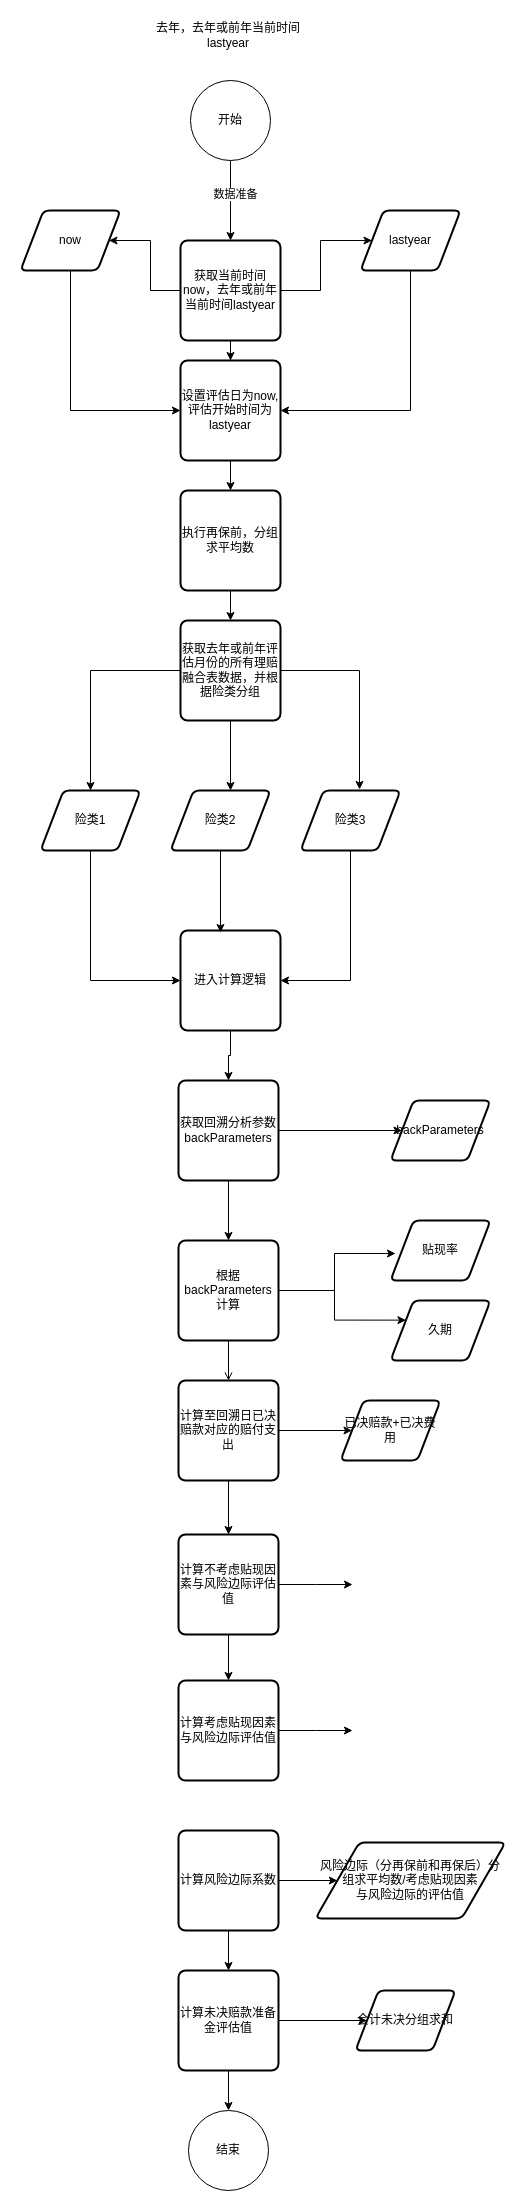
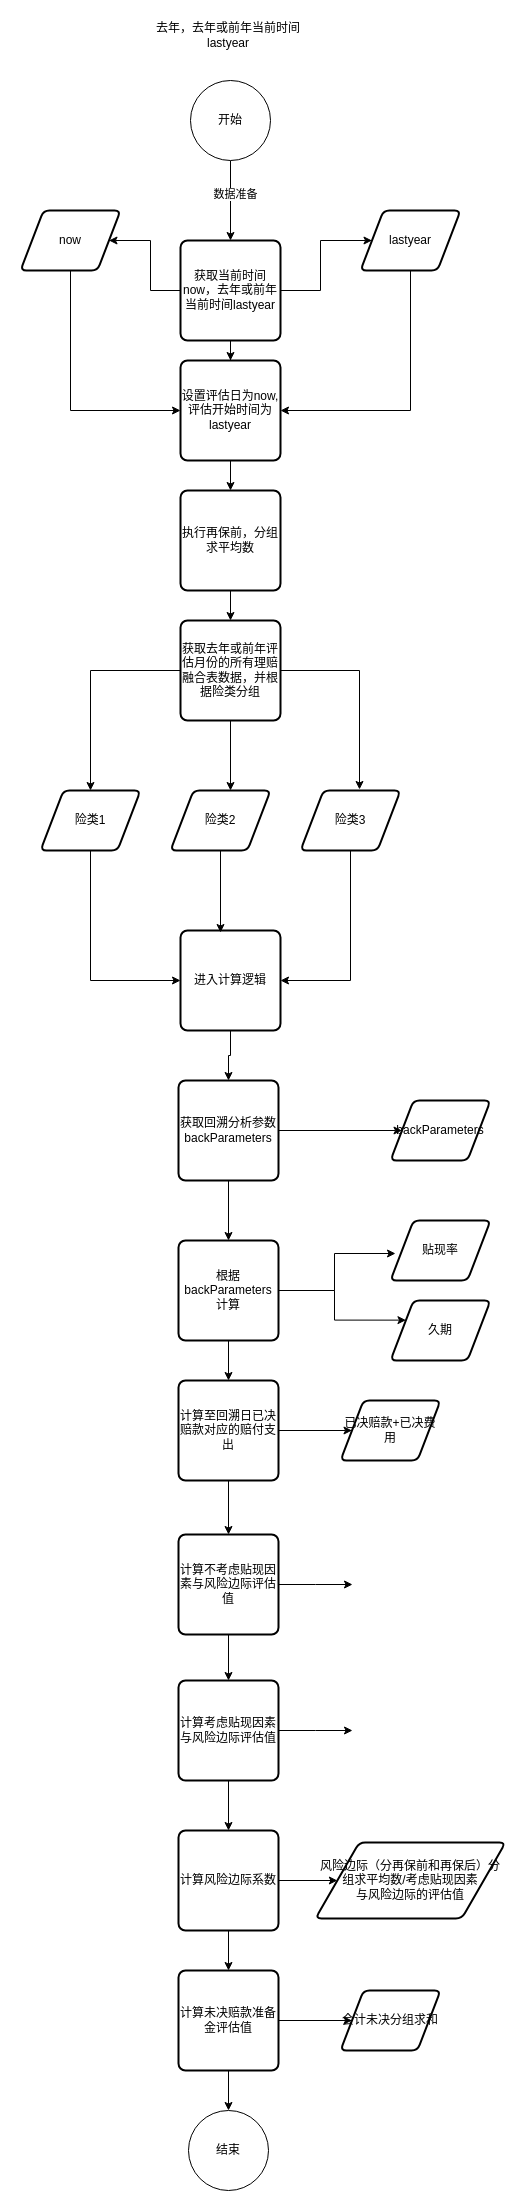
- <mxCell id="35" value="" style="edgeStyle=orthogonalEdgeStyle;rounded=0;orthogonalLoop=1;jettySize=auto;html=1;endArrow=open;" edge="1" parent="1" source="36" target="42"><mxGeometry relative="1" as="geometry" /></mxCell>
+ <mxCell id="35" value="" style="edgeStyle=orthogonalEdgeStyle;rounded=0;orthogonalLoop=1;jettySize=auto;html=1;" edge="1" parent="1" source="36" target="42"><mxGeometry relative="1" as="geometry" /></mxCell>
+ <mxCell id="47" value="" style="edgeStyle=orthogonalEdgeStyle;rounded=0;orthogonalLoop=1;jettySize=auto;html=1;" edge="1" parent="1" source="49" target="52"><mxGeometry relative="1" as="geometry" /></mxCell>
- <mxCell id="57" value="会计未决分组求和" style="shape=parallelogram;html=1;strokeWidth=2;perimeter=parallelogramPerimeter;whiteSpace=wrap;rounded=1;arcSize=12;size=0.23;" vertex="1" parent="1"><mxGeometry x="355" y="1990" width="100" height="60" as="geometry" /></mxCell>
+ <mxCell id="57" value="会计未决分组求和" style="shape=parallelogram;html=1;strokeWidth=2;perimeter=parallelogramPerimeter;whiteSpace=wrap;rounded=1;arcSize=12;size=0.23;" vertex="1" parent="1"><mxGeometry x="340" y="1990" width="100" height="60" as="geometry" /></mxCell>
